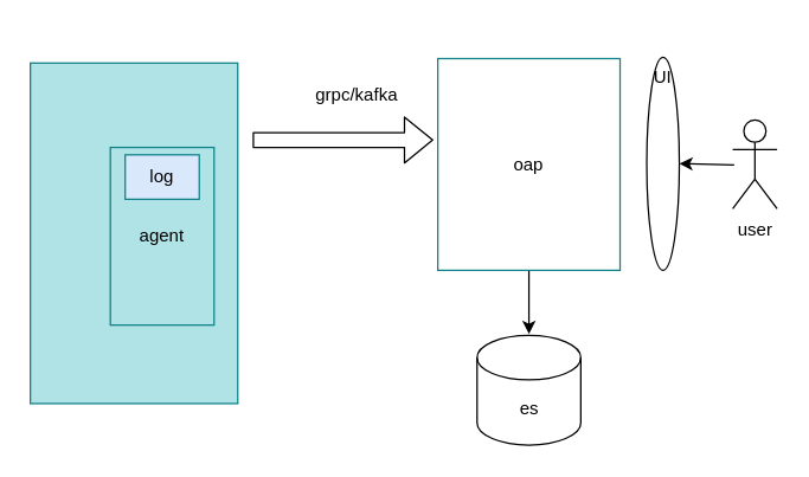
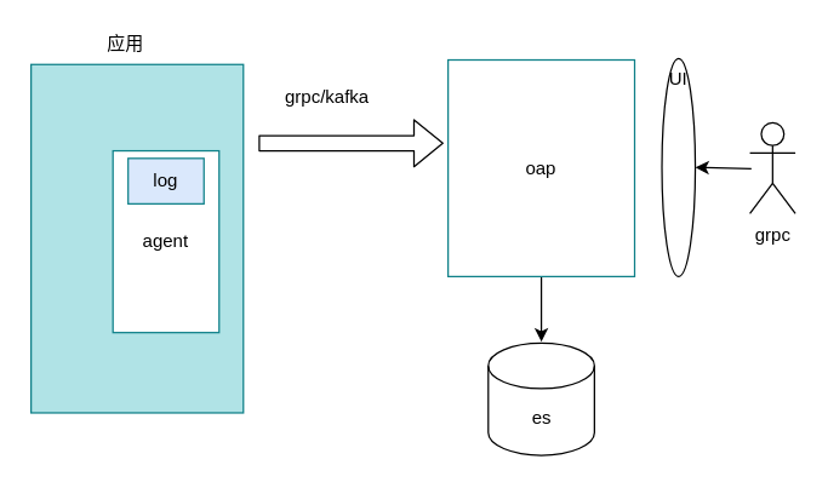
+ <mxCell id="9" value="应用" style="text;html=1;align=center;verticalAlign=middle;resizable=0;points=[];autosize=1;strokeColor=none;fillColor=none;fontColor=#000000;" vertex="1" parent="1"><mxGeometry x="65" y="20" width="34" height="18" as="geometry" /></mxCell>
- <mxCell id="8" value="grpc/kafka" style="text;html=1;align=center;verticalAlign=middle;resizable=0;points=[];autosize=1;strokeColor=none;fillColor=none;fontColor=#000000;" vertex="1" parent="1"><mxGeometry x="205" y="54" width="70" height="20" as="geometry" /></mxCell>
+ <mxCell id="8" value="grpc/kafka" style="text;html=1;align=center;verticalAlign=middle;resizable=0;points=[];autosize=1;strokeColor=none;fillColor=none;fontColor=#000000;" vertex="1" parent="1"><mxGeometry x="180" y="54" width="70" height="20" as="geometry" /></mxCell>
- <mxCell id="12" value="user" style="shape=umlActor;verticalLabelPosition=bottom;verticalAlign=top;html=1;outlineConnect=0;fontColor=#000000;strokeColor=#000000;fillColor=#FFFFFF;" vertex="1" parent="1"><mxGeometry x="494" y="80.5" width="30" height="60" as="geometry" /></mxCell>
+ <mxCell id="12" value="grpc" style="shape=umlActor;verticalLabelPosition=bottom;verticalAlign=top;html=1;outlineConnect=0;fontColor=#000000;strokeColor=#000000;fillColor=#FFFFFF;" vertex="1" parent="1"><mxGeometry x="494" y="80.5" width="30" height="60" as="geometry" /></mxCell>
- <mxCell id="5" value="&lt;font color=&quot;#000000&quot;&gt;agent&lt;/font&gt;" style="rounded=0;whiteSpace=wrap;html=1;fillColor=#b0e3e6;strokeColor=#0e8088;" vertex="1" parent="1"><mxGeometry x="74" y="99" width="70" height="120" as="geometry" /></mxCell>
+ <mxCell id="5" value="&lt;font color=&quot;#000000&quot;&gt;agent&lt;/font&gt;" style="rounded=0;whiteSpace=wrap;html=1;fillColor=#ffffff;strokeColor=#0e8088;" vertex="1" parent="1"><mxGeometry x="74" y="99" width="70" height="120" as="geometry" /></mxCell>
